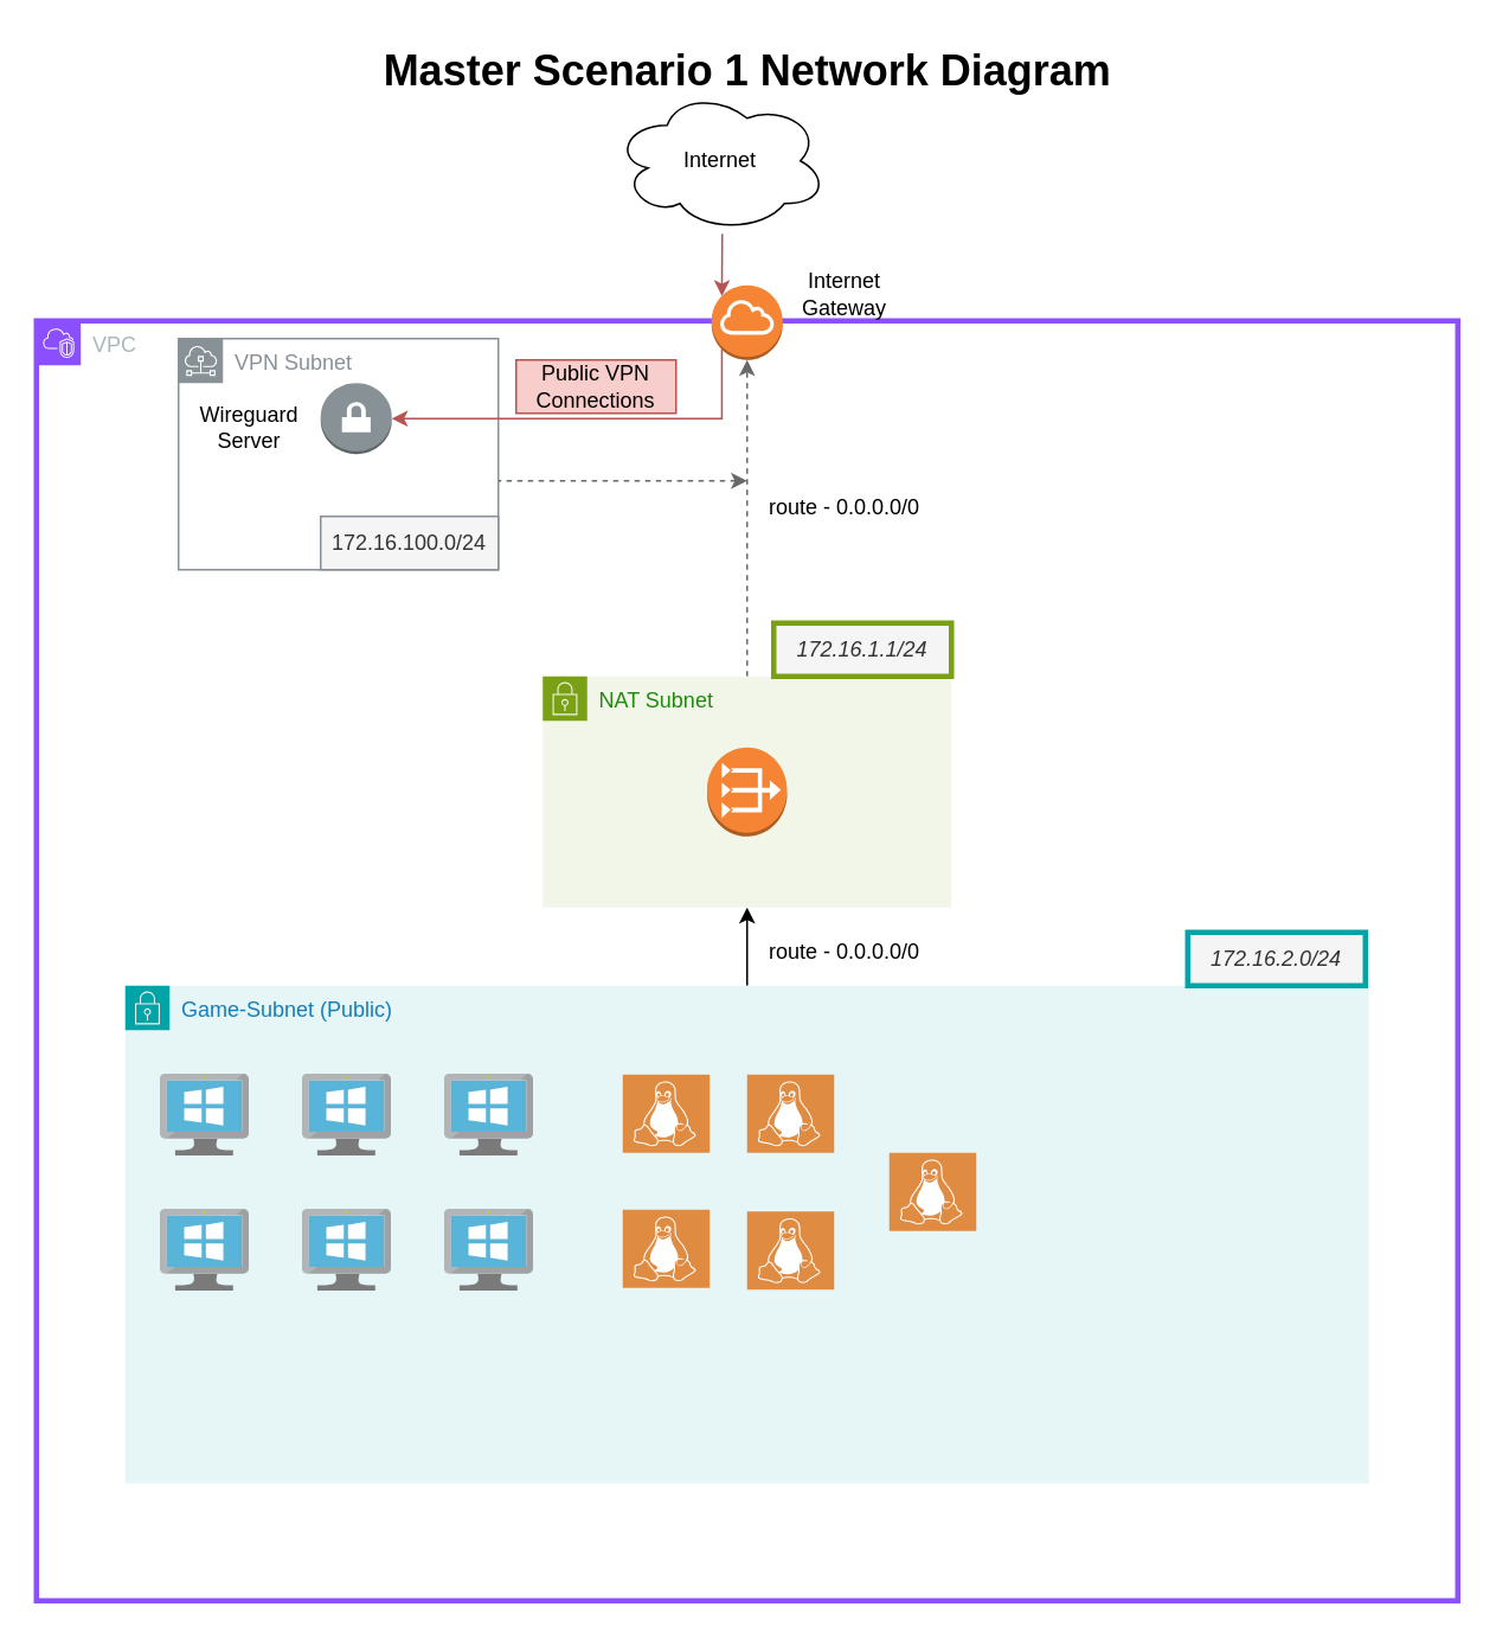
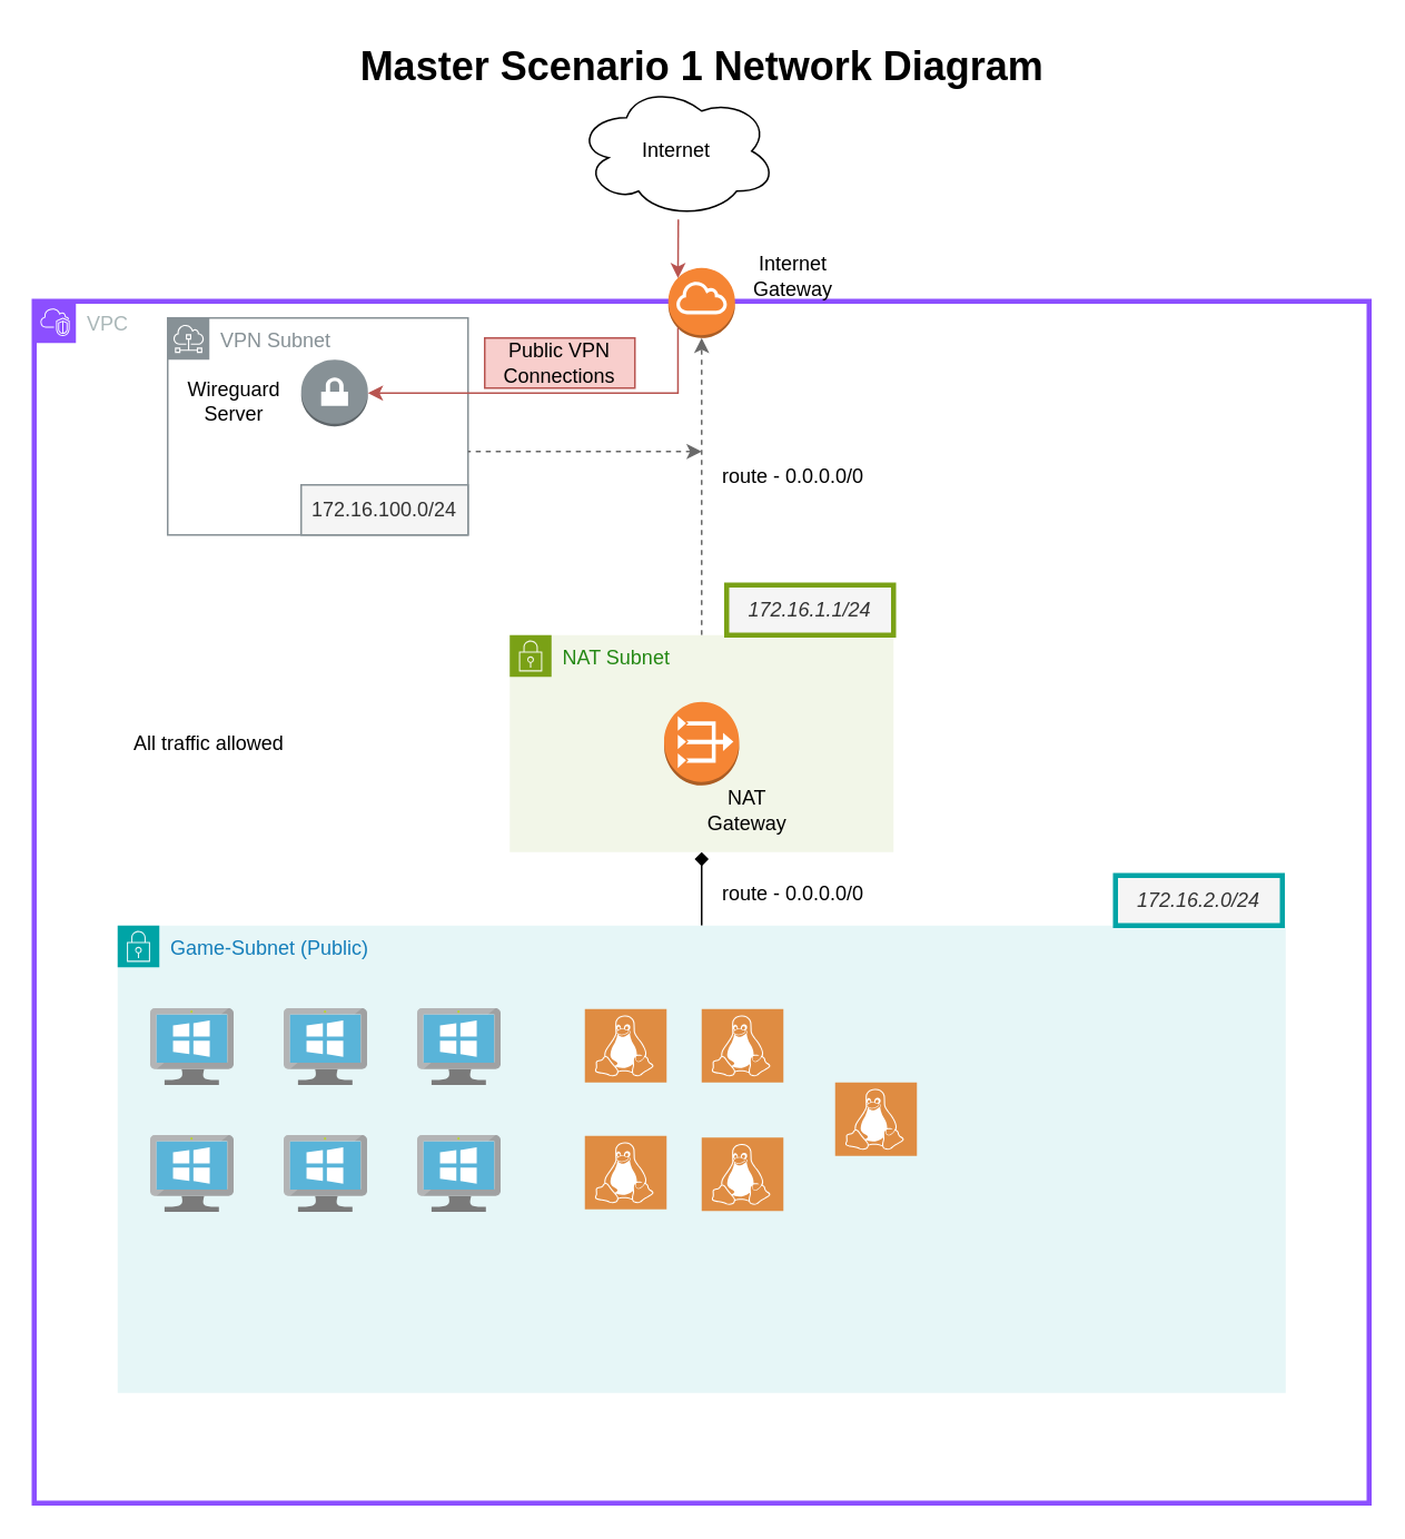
+ <mxCell id="9" value="All traffic allowed" style="text;html=1;align=center;verticalAlign=middle;whiteSpace=wrap;rounded=0;" parent="2" vertex="1"><mxGeometry x="50" y="250" width="110" height="30" as="geometry" /></mxCell>
+ <mxCell id="28" value="NAT Gateway" style="text;html=1;align=center;verticalAlign=middle;whiteSpace=wrap;rounded=0;" parent="26" vertex="1"><mxGeometry x="105" y="90" width="75" height="30" as="geometry" /></mxCell>
- <mxCell id="4" style="edgeStyle=orthogonalEdgeStyle;rounded=0;orthogonalLoop=1;jettySize=auto;html=1;entryX=0.5;entryY=1;entryDx=0;entryDy=0;" parent="2" source="10" target="26" edge="1"><mxGeometry relative="1" as="geometry" /></mxCell>
+ <mxCell id="4" style="edgeStyle=orthogonalEdgeStyle;rounded=0;orthogonalLoop=1;jettySize=auto;html=1;entryX=0.5;entryY=1;entryDx=0;entryDy=0;endArrow=diamond;" parent="2" source="10" target="26" edge="1"><mxGeometry relative="1" as="geometry" /></mxCell>
